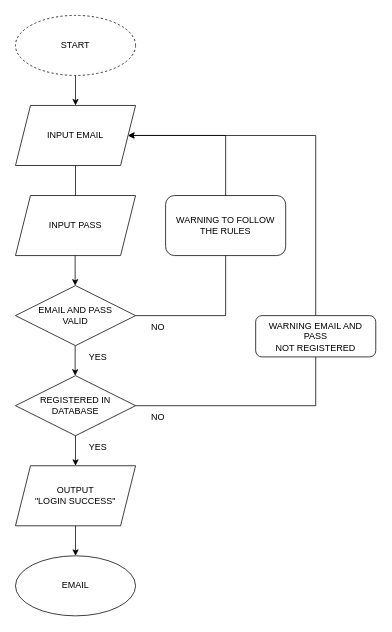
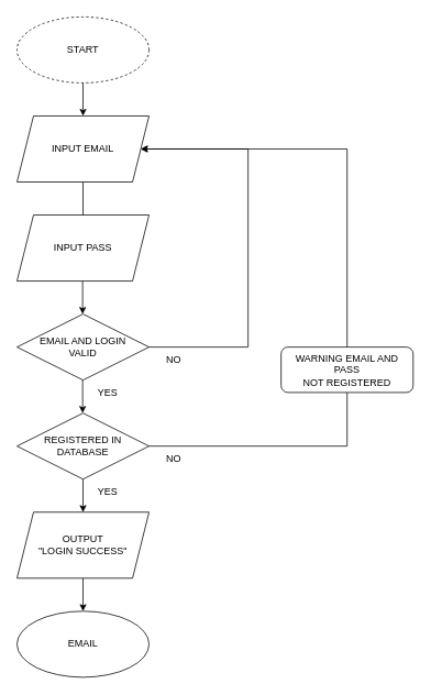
- <mxCell id="13" value="WARNING TO FOLLOW&lt;br&gt;THE RULES" style="rounded=1;whiteSpace=wrap;html=1;" parent="1" vertex="1"><mxGeometry x="220" y="260" width="160" height="80" as="geometry" /></mxCell>
- <mxCell id="5" value="EMAIL AND PASS&lt;br&gt;VALID" style="rhombus;whiteSpace=wrap;html=1;" parent="1" vertex="1"><mxGeometry x="20" y="380" width="160" height="80" as="geometry" /></mxCell>
+ <mxCell id="5" value="EMAIL AND LOGIN&lt;br&gt;VALID" style="rhombus;whiteSpace=wrap;html=1;" parent="1" vertex="1"><mxGeometry x="20" y="380" width="160" height="80" as="geometry" /></mxCell>
